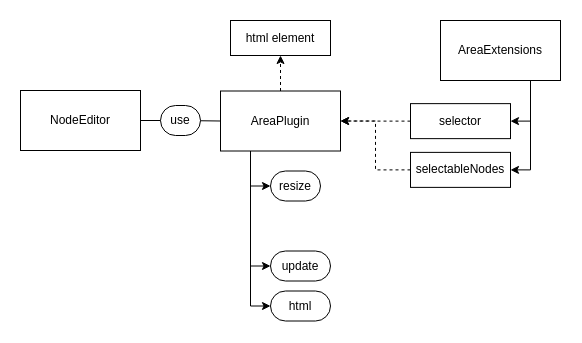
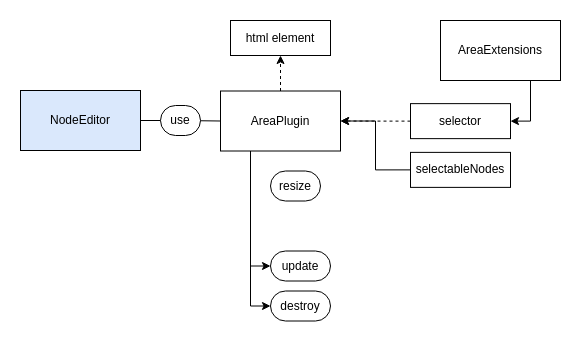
- <mxCell id="11" value="NodeEditor" style="rounded=0;whiteSpace=wrap;html=1;" vertex="1" parent="1"><mxGeometry x="20" y="90" width="120" height="60" as="geometry" /></mxCell>
+ <mxCell id="11" value="NodeEditor" style="rounded=0;whiteSpace=wrap;html=1;fillColor=#dae8fc;" vertex="1" parent="1"><mxGeometry x="20" y="90" width="120" height="60" as="geometry" /></mxCell>
- <mxCell id="8" style="edgeStyle=orthogonalEdgeStyle;rounded=0;orthogonalLoop=1;jettySize=auto;html=1;exitX=0.75;exitY=1;exitDx=0;exitDy=0;entryX=1;entryY=0.5;entryDx=0;entryDy=0;" edge="1" parent="1" source="9" target="16"><mxGeometry relative="1" as="geometry" /></mxCell>
- <mxCell id="15" style="edgeStyle=orthogonalEdgeStyle;rounded=0;orthogonalLoop=1;jettySize=auto;html=1;exitX=0;exitY=0.5;exitDx=0;exitDy=0;entryX=1;entryY=0.5;entryDx=0;entryDy=0;dashed=1;" edge="1" parent="1" source="16" target="6"><mxGeometry relative="1" as="geometry" /></mxCell>
+ <mxCell id="15" style="edgeStyle=orthogonalEdgeStyle;rounded=0;orthogonalLoop=1;jettySize=auto;html=1;exitX=0;exitY=0.5;exitDx=0;exitDy=0;entryX=1;entryY=0.5;entryDx=0;entryDy=0;dashed=0;" edge="1" parent="1" source="16" target="6"><mxGeometry relative="1" as="geometry" /></mxCell>
- <mxCell id="2" style="edgeStyle=orthogonalEdgeStyle;rounded=0;orthogonalLoop=1;jettySize=auto;html=1;exitX=0.25;exitY=1;exitDx=0;exitDy=0;entryX=0;entryY=0.5;entryDx=0;entryDy=0;" edge="1" parent="1" source="6" target="18"><mxGeometry relative="1" as="geometry" /></mxCell>
- <mxCell id="20" value="html" style="rounded=1;whiteSpace=wrap;html=1;arcSize=50;" vertex="1" parent="1"><mxGeometry x="270" y="290.5" width="60" height="30" as="geometry" /></mxCell>
+ <mxCell id="20" value="destroy" style="rounded=1;whiteSpace=wrap;html=1;arcSize=50;" vertex="1" parent="1"><mxGeometry x="270" y="290.5" width="60" height="30" as="geometry" /></mxCell>
